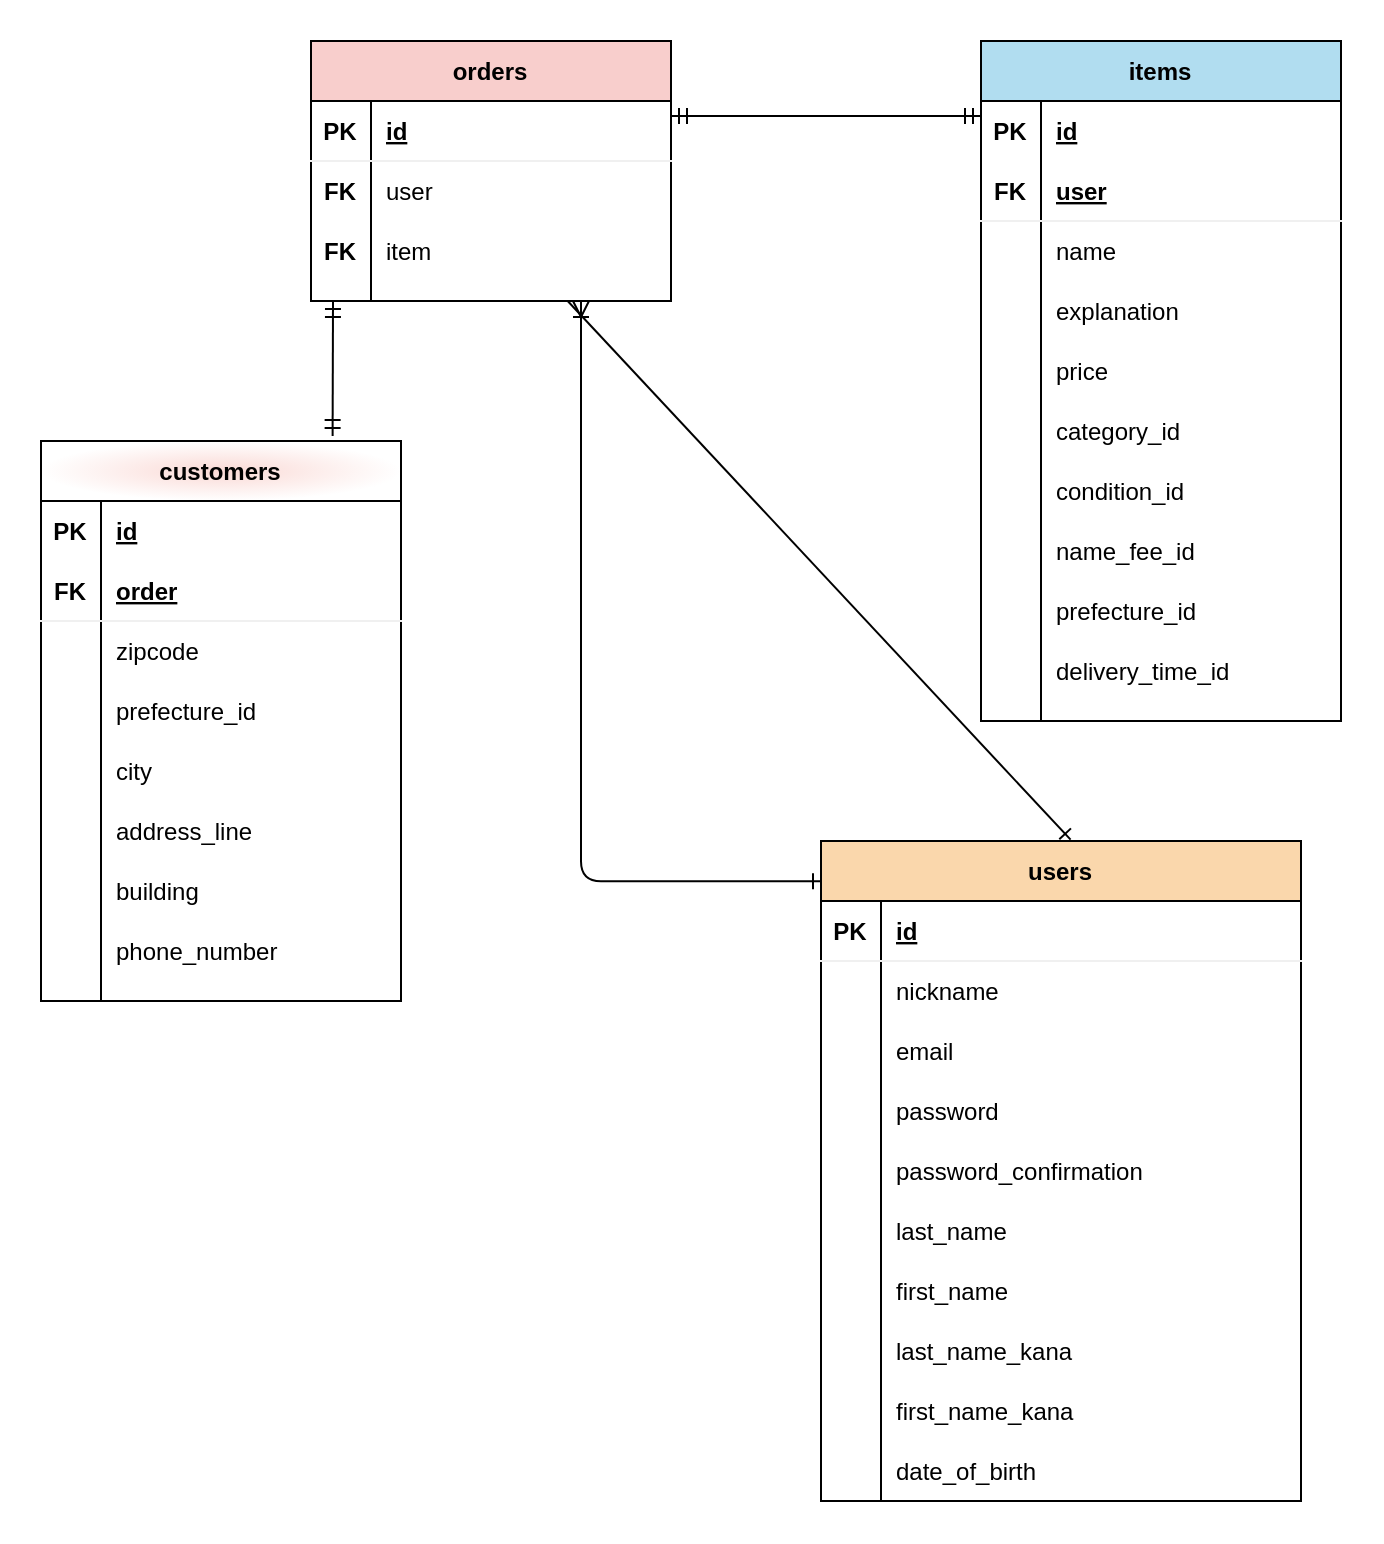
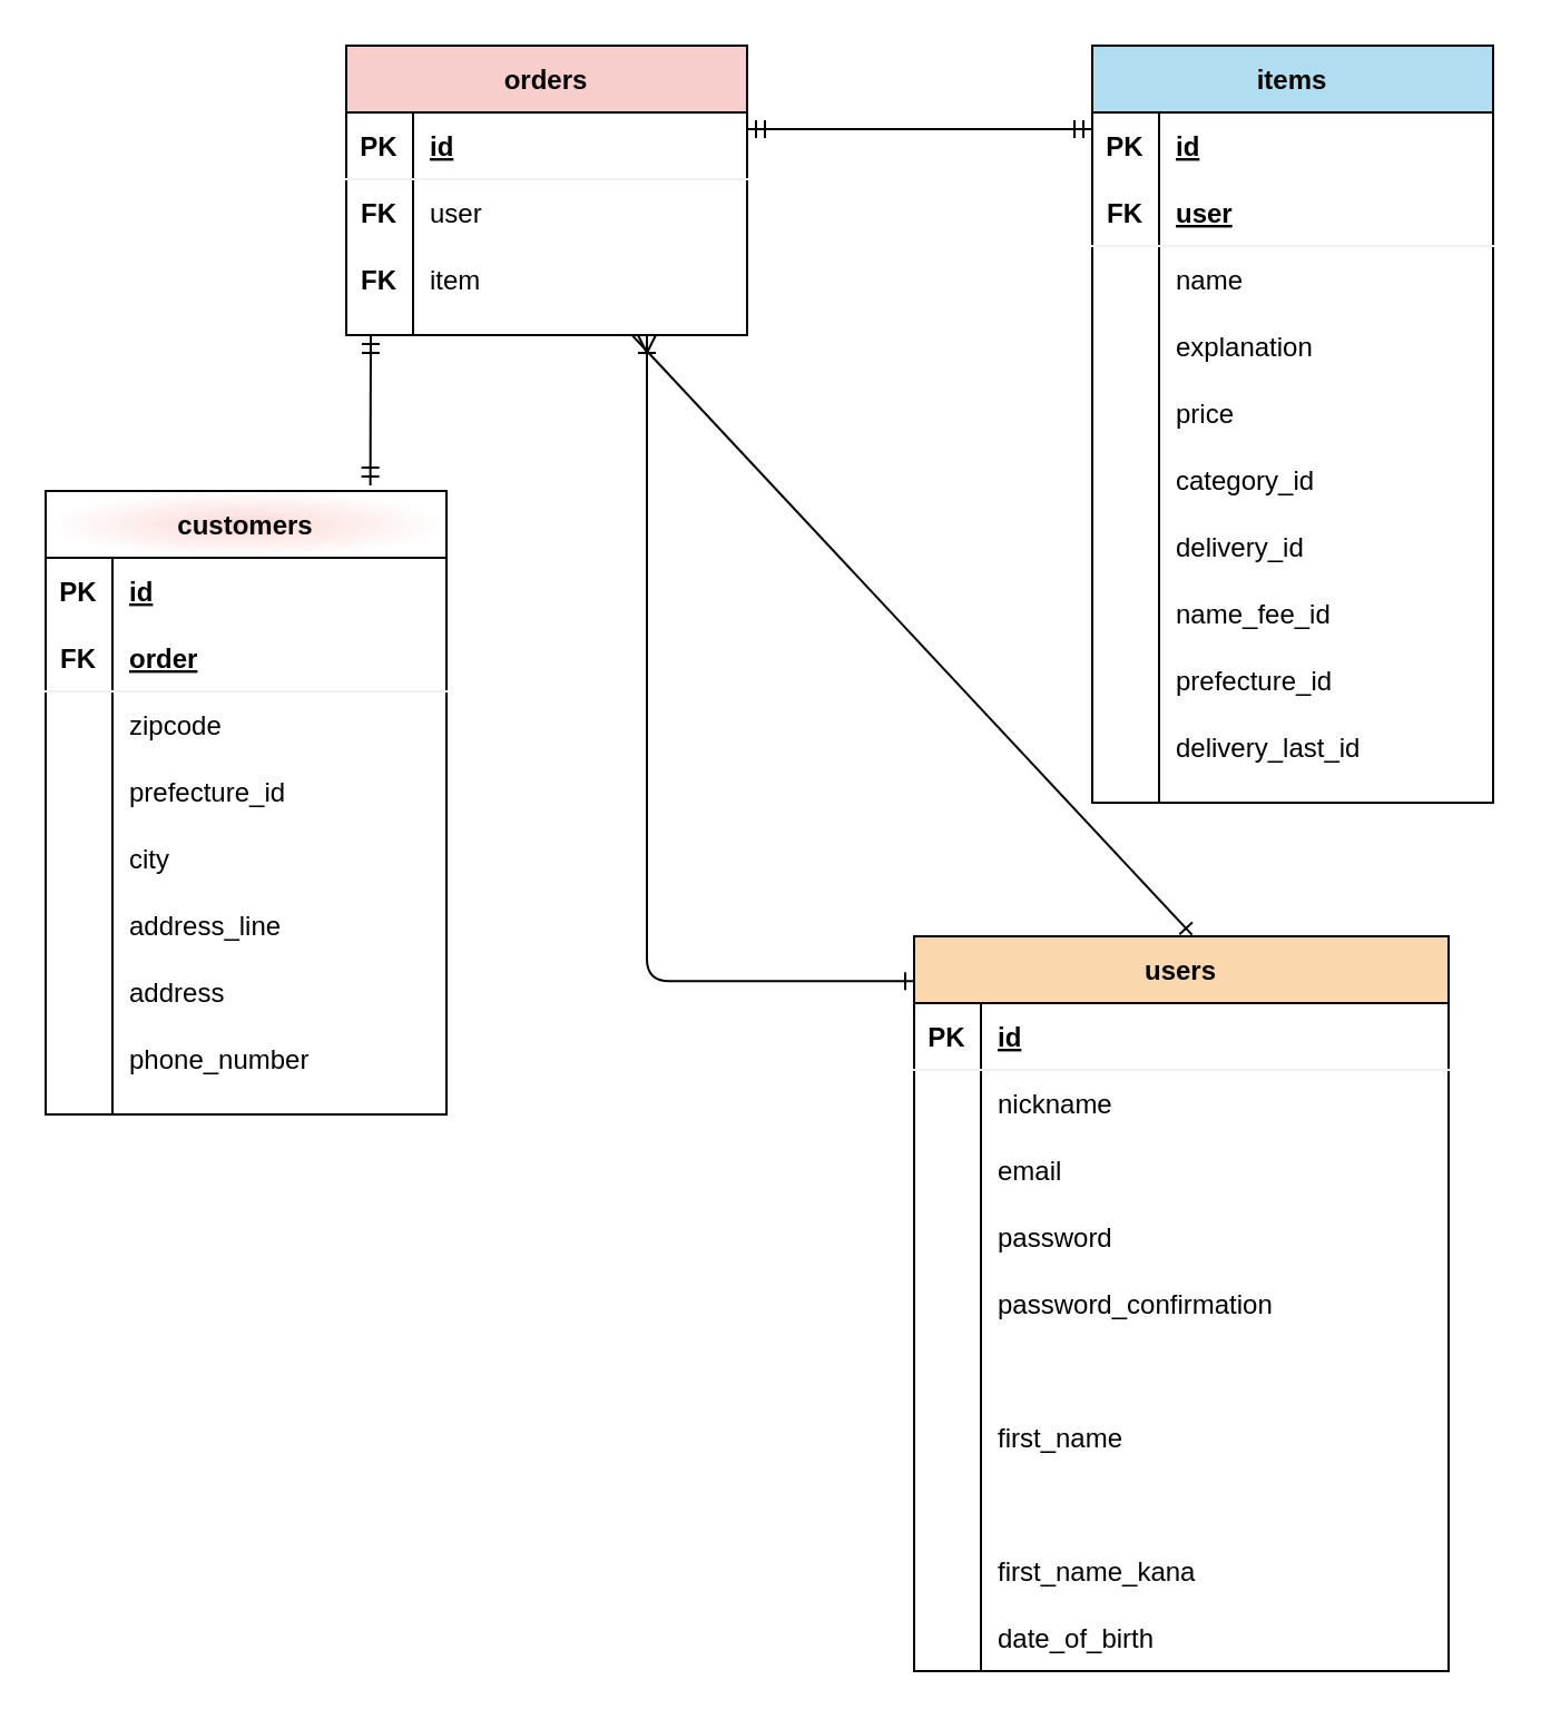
- <mxCell id="40" value="condition_id" style="shape=partialRectangle;connectable=1;fillColor=none;top=0;left=0;bottom=0;right=0;align=left;spacingLeft=6;overflow=hidden;strokeColor=#F0F0F0;movable=1;resizable=1;rotatable=1;deletable=1;editable=1;" parent="1" vertex="1"><mxGeometry x="520" y="230" width="120" height="30" as="geometry"><mxRectangle width="120" height="30" as="alternateBounds" /></mxGeometry></mxCell>
+ <mxCell id="40" value="delivery_id" style="shape=partialRectangle;connectable=1;fillColor=none;top=0;left=0;bottom=0;right=0;align=left;spacingLeft=6;overflow=hidden;strokeColor=#F0F0F0;movable=1;resizable=1;rotatable=1;deletable=1;editable=1;" parent="1" vertex="1"><mxGeometry x="520" y="230" width="120" height="30" as="geometry"><mxRectangle width="120" height="30" as="alternateBounds" /></mxGeometry></mxCell>
- <mxCell id="43" value="delivery_time_id" style="shape=partialRectangle;connectable=1;fillColor=none;top=0;left=0;bottom=0;right=0;align=left;spacingLeft=6;overflow=hidden;strokeColor=#F0F0F0;movable=1;resizable=1;rotatable=1;deletable=1;editable=1;" parent="1" vertex="1"><mxGeometry x="520" y="320" width="120" height="30" as="geometry"><mxRectangle width="120" height="30" as="alternateBounds" /></mxGeometry></mxCell>
+ <mxCell id="43" value="delivery_last_id" style="shape=partialRectangle;connectable=1;fillColor=none;top=0;left=0;bottom=0;right=0;align=left;spacingLeft=6;overflow=hidden;strokeColor=#F0F0F0;movable=1;resizable=1;rotatable=1;deletable=1;editable=1;" parent="1" vertex="1"><mxGeometry x="520" y="320" width="120" height="30" as="geometry"><mxRectangle width="120" height="30" as="alternateBounds" /></mxGeometry></mxCell>
- <mxCell id="69" value="building" style="shape=partialRectangle;connectable=1;fillColor=none;top=0;left=0;bottom=0;right=0;align=left;spacingLeft=6;overflow=hidden;strokeColor=#F0F0F0;movable=1;resizable=1;rotatable=1;deletable=1;editable=1;" parent="1" vertex="1"><mxGeometry x="50" y="430" width="120" height="30" as="geometry"><mxRectangle width="120" height="30" as="alternateBounds" /></mxGeometry></mxCell>
+ <mxCell id="69" value="address" style="shape=partialRectangle;connectable=1;fillColor=none;top=0;left=0;bottom=0;right=0;align=left;spacingLeft=6;overflow=hidden;strokeColor=#F0F0F0;movable=1;resizable=1;rotatable=1;deletable=1;editable=1;" parent="1" vertex="1"><mxGeometry x="50" y="430" width="120" height="30" as="geometry"><mxRectangle width="120" height="30" as="alternateBounds" /></mxGeometry></mxCell>
- <mxCell id="18" value="last_name" style="shape=partialRectangle;connectable=1;fillColor=none;top=0;left=0;bottom=0;right=0;align=left;spacingLeft=6;overflow=hidden;strokeColor=#F0F0F0;movable=1;resizable=1;rotatable=1;deletable=1;editable=1;" parent="1" vertex="1"><mxGeometry x="440" y="600" width="150" height="30" as="geometry"><mxRectangle width="150" height="30" as="alternateBounds" /></mxGeometry></mxCell>
- <mxCell id="20" value="last_name_kana" style="shape=partialRectangle;connectable=1;fillColor=none;top=0;left=0;bottom=0;right=0;align=left;spacingLeft=6;overflow=hidden;strokeColor=#F0F0F0;movable=1;resizable=1;rotatable=1;deletable=1;editable=1;" parent="1" vertex="1"><mxGeometry x="440" y="660" width="150" height="30" as="geometry"><mxRectangle width="150" height="30" as="alternateBounds" /></mxGeometry></mxCell>
